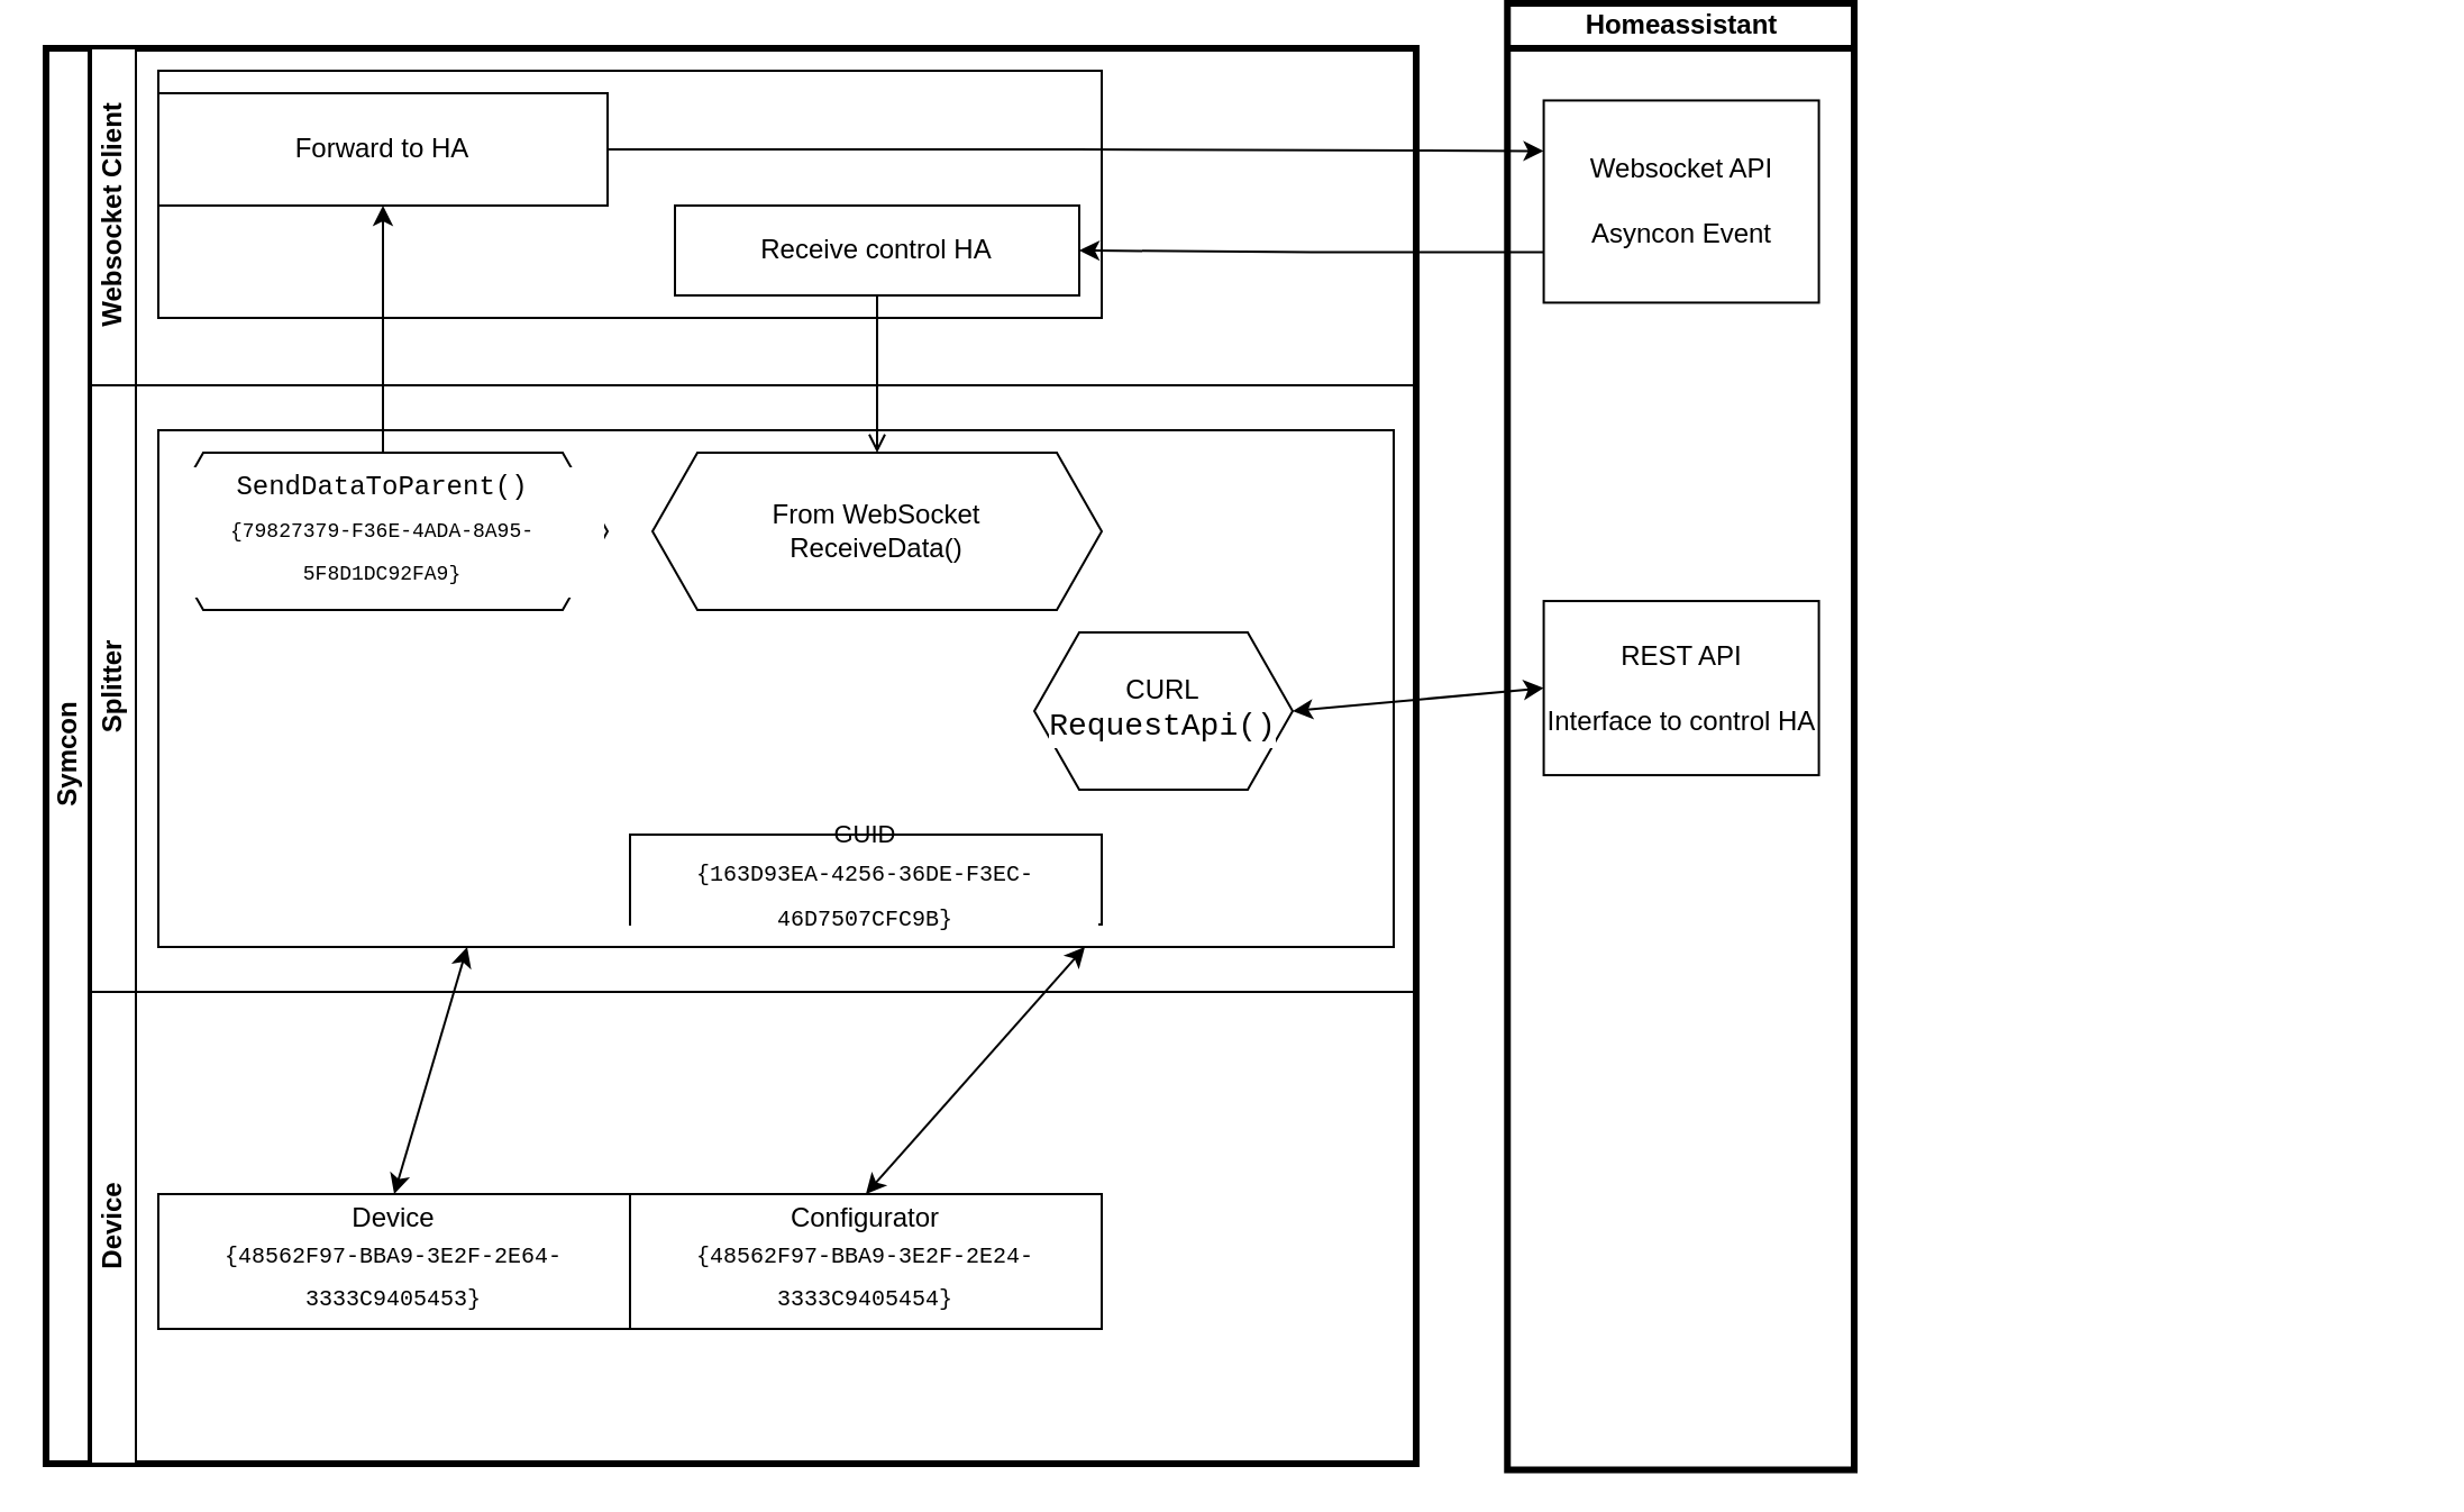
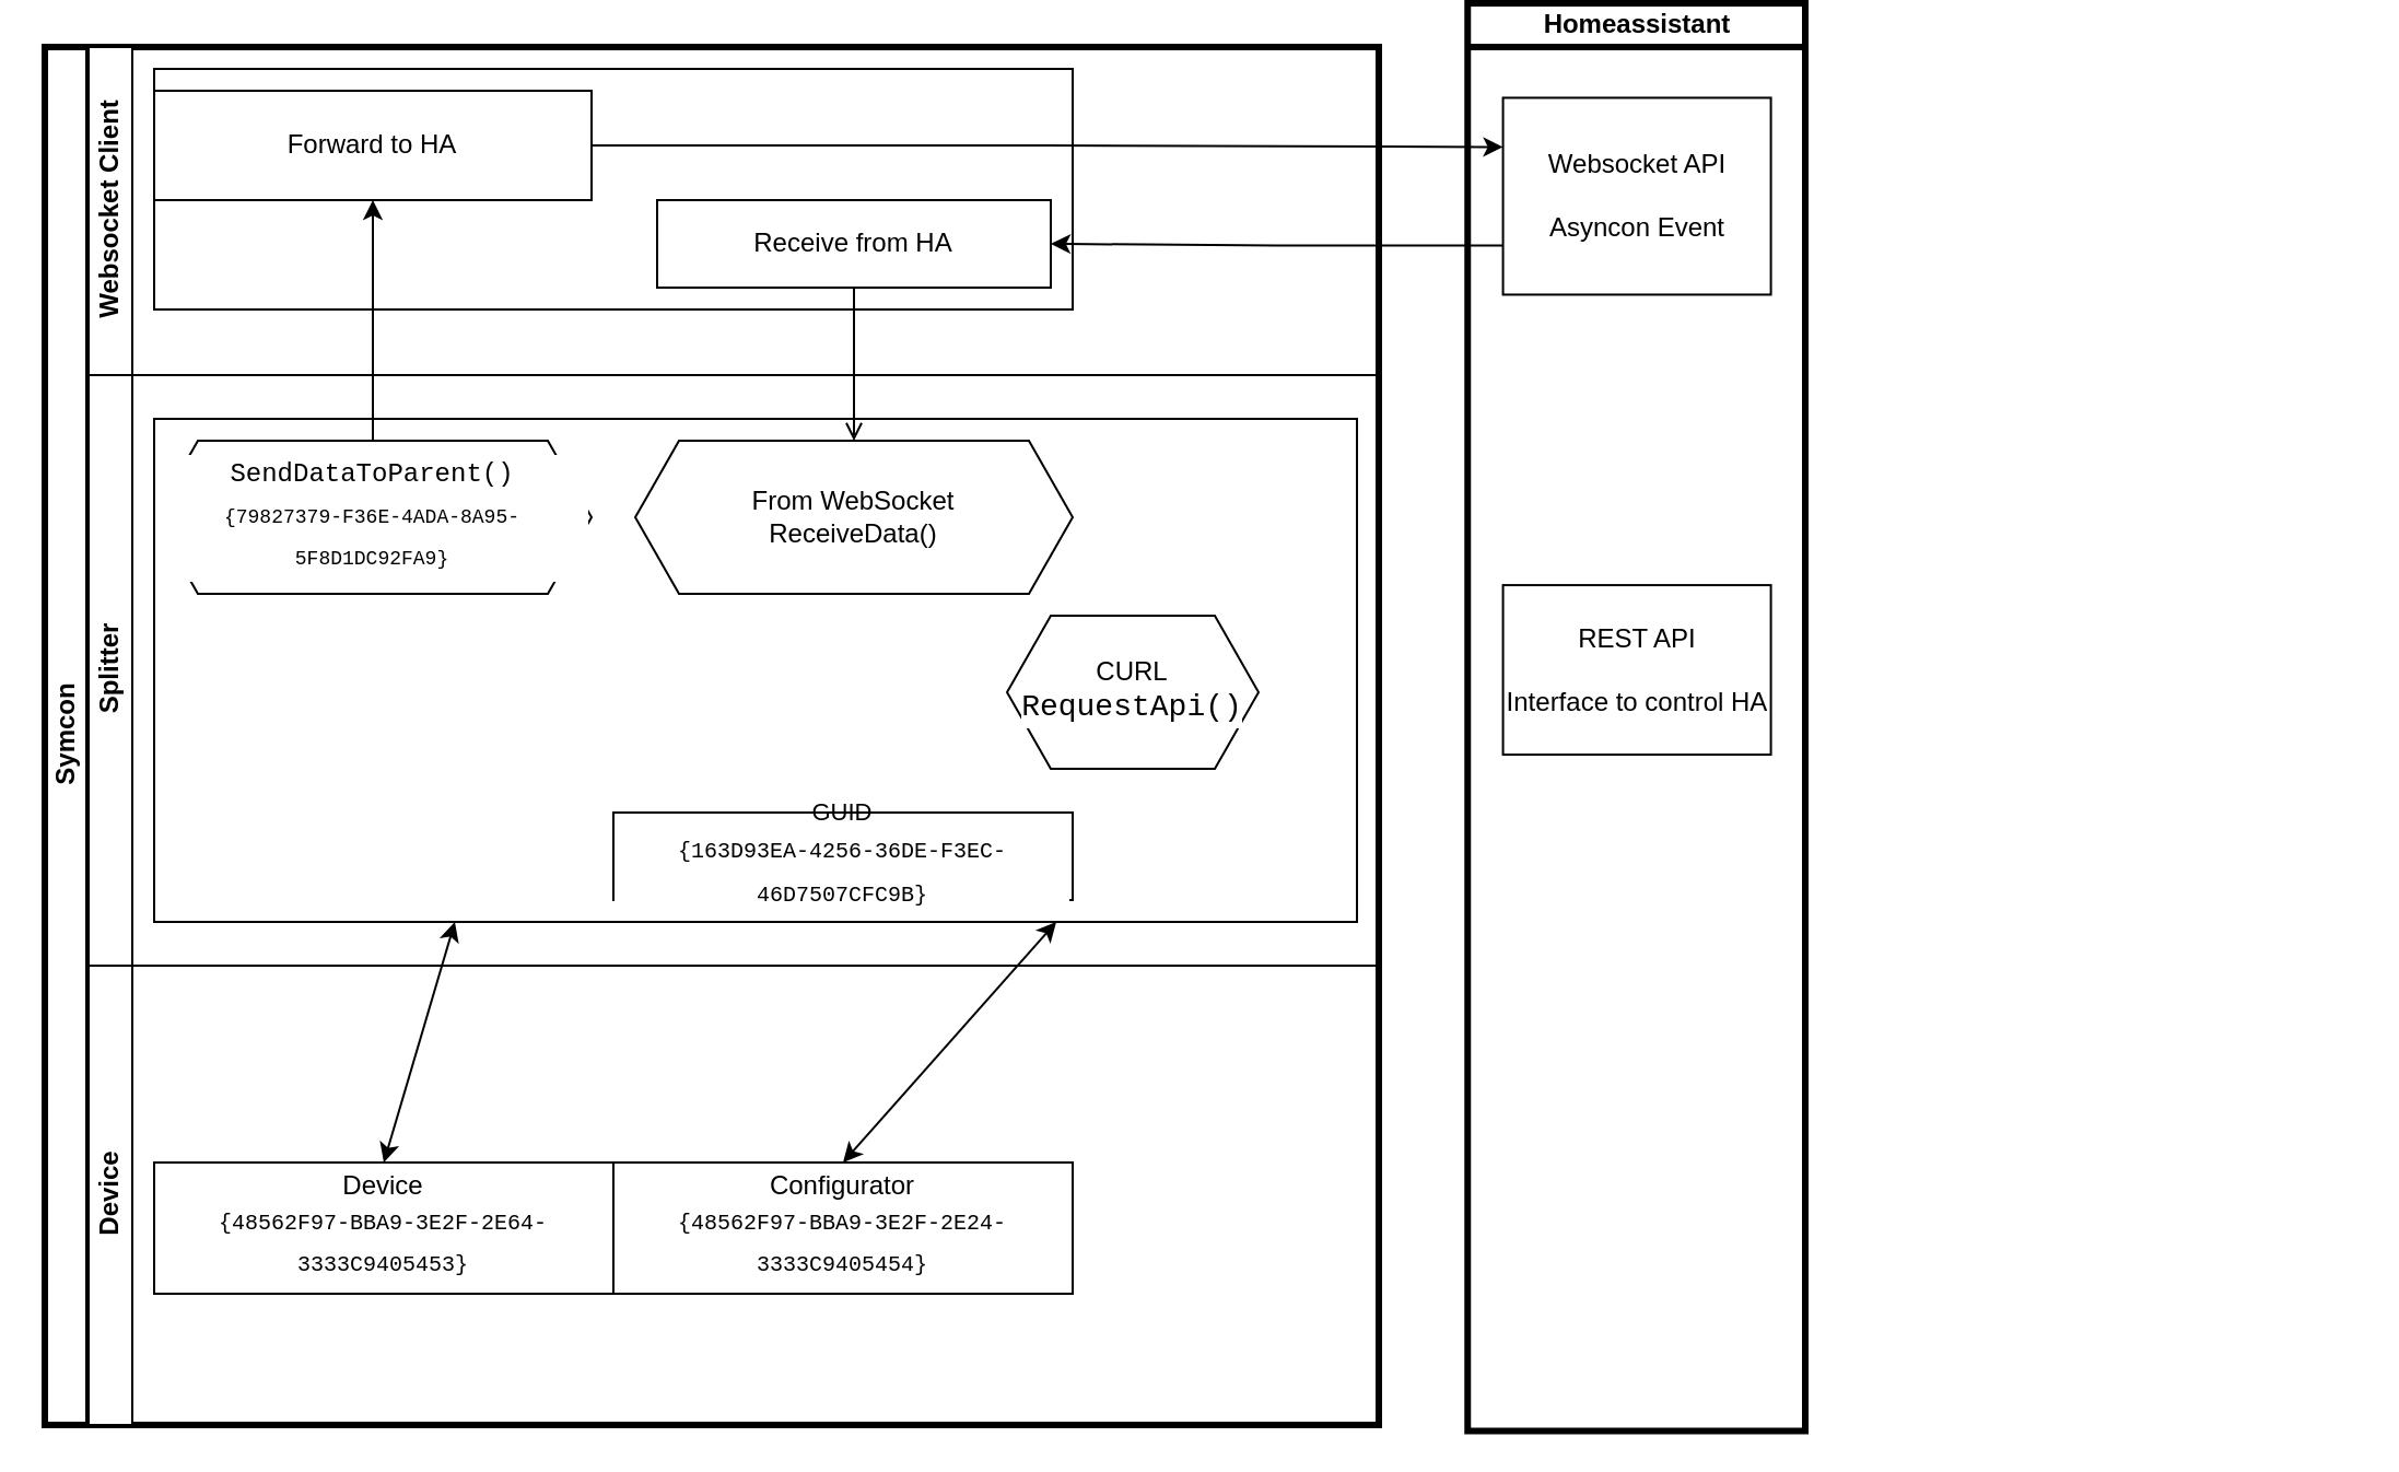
- <mxCell id="6" value="Receive control HA" style="text;html=1;strokeColor=default;fillColor=none;align=center;verticalAlign=middle;whiteSpace=wrap;rounded=0;" parent="3" vertex="1"><mxGeometry x="260" y="70" width="180" height="40" as="geometry" /></mxCell>
+ <mxCell id="6" value="Receive from HA" style="text;html=1;strokeColor=default;fillColor=none;align=center;verticalAlign=middle;whiteSpace=wrap;rounded=0;" parent="3" vertex="1"><mxGeometry x="260" y="70" width="180" height="40" as="geometry" /></mxCell>
- <mxCell id="24" value="" style="endArrow=classic;startArrow=classic;html=1;rounded=0;entryX=0;entryY=0.5;entryDx=0;entryDy=0;exitX=1;exitY=0.5;exitDx=0;exitDy=0;startFill=1;" parent="1" source="10" target="22" edge="1"><mxGeometry width="50" height="50" relative="1" as="geometry"><mxPoint x="510" y="199" as="sourcePoint" /><mxPoint x="590" y="199" as="targetPoint" /></mxGeometry></mxCell>
